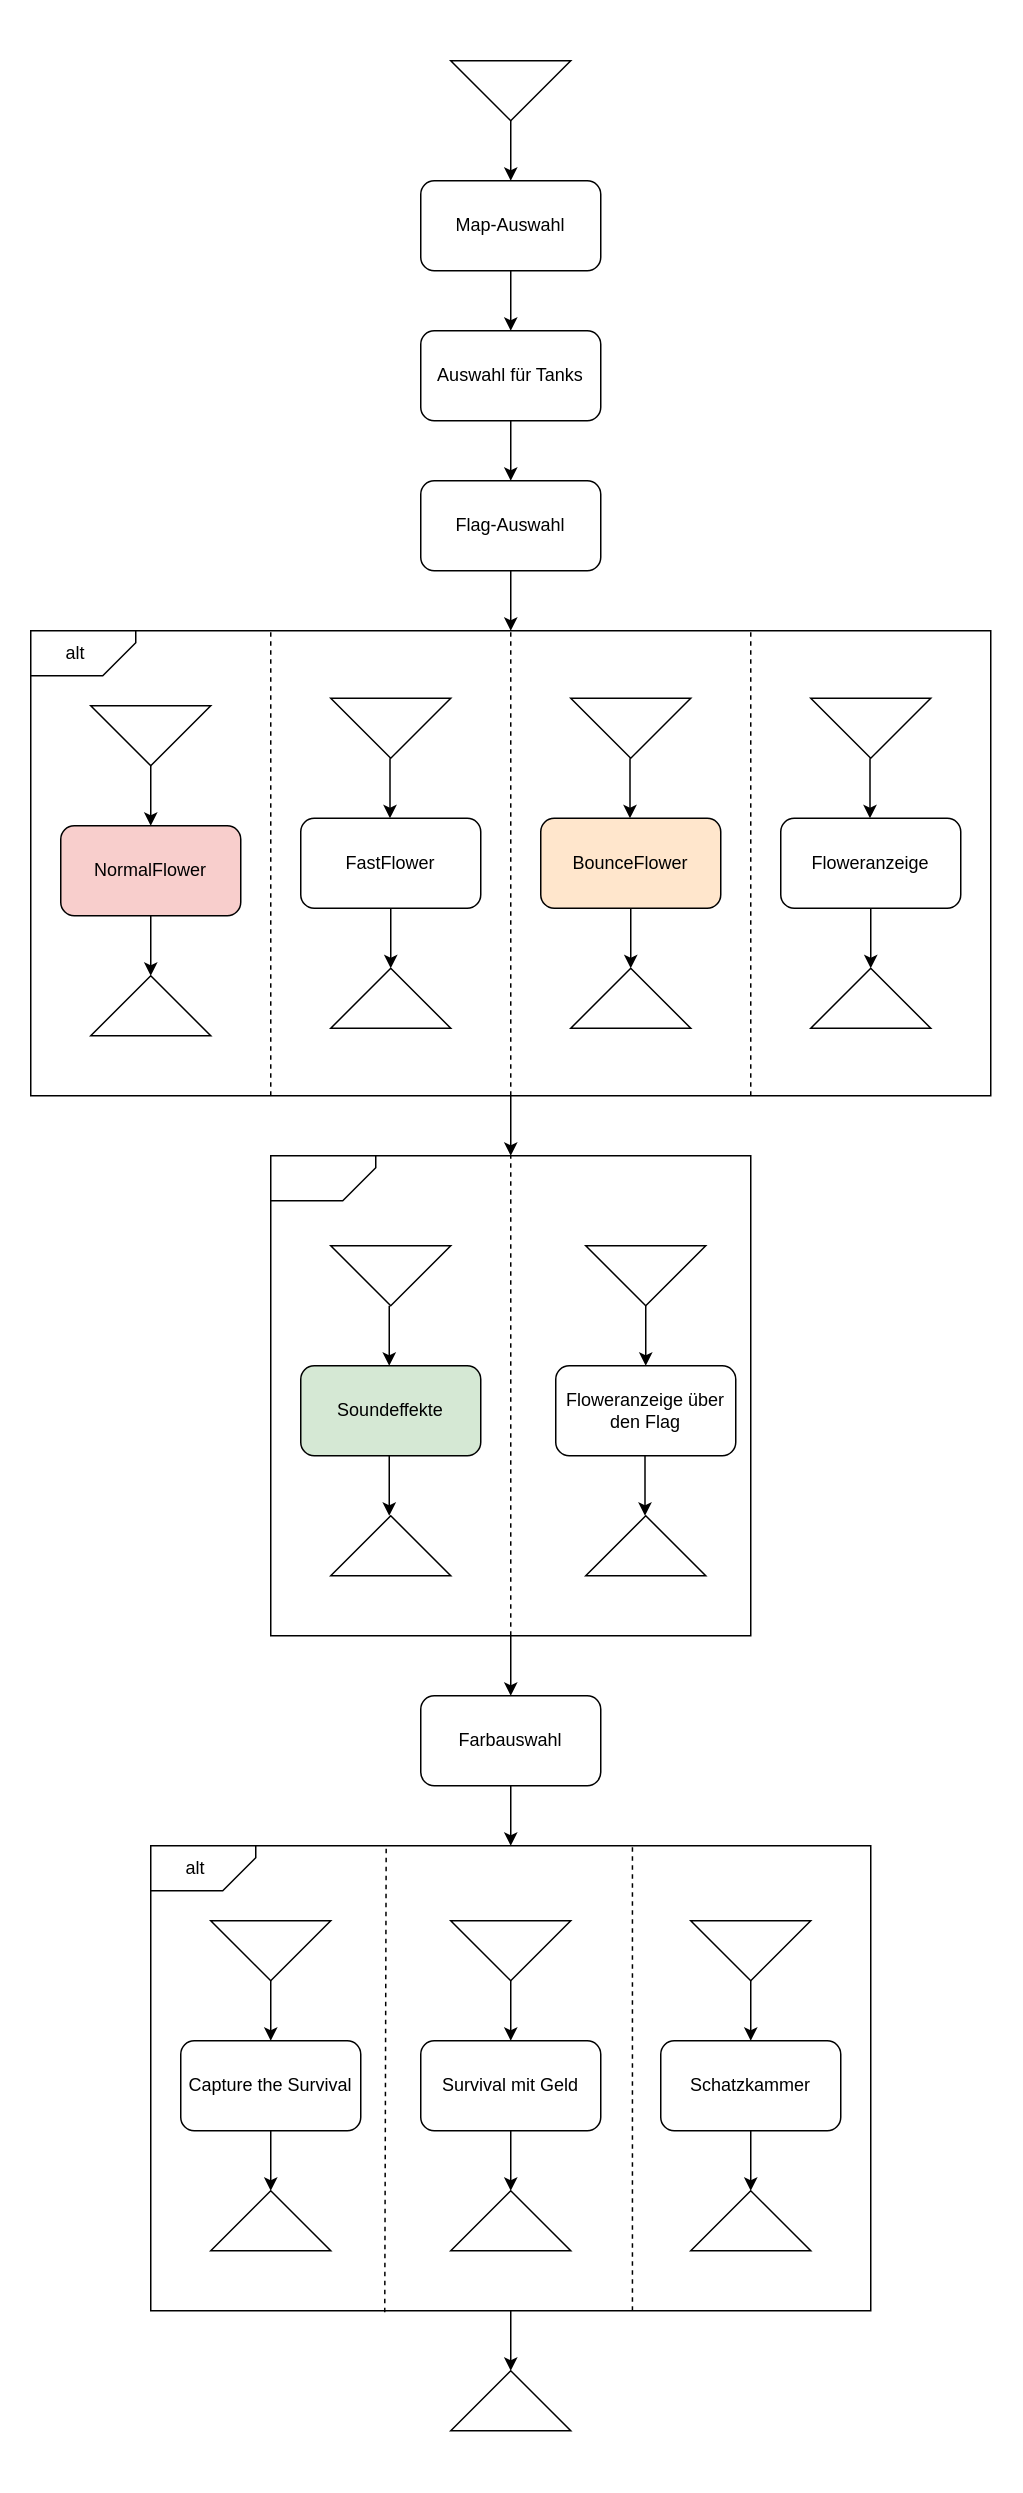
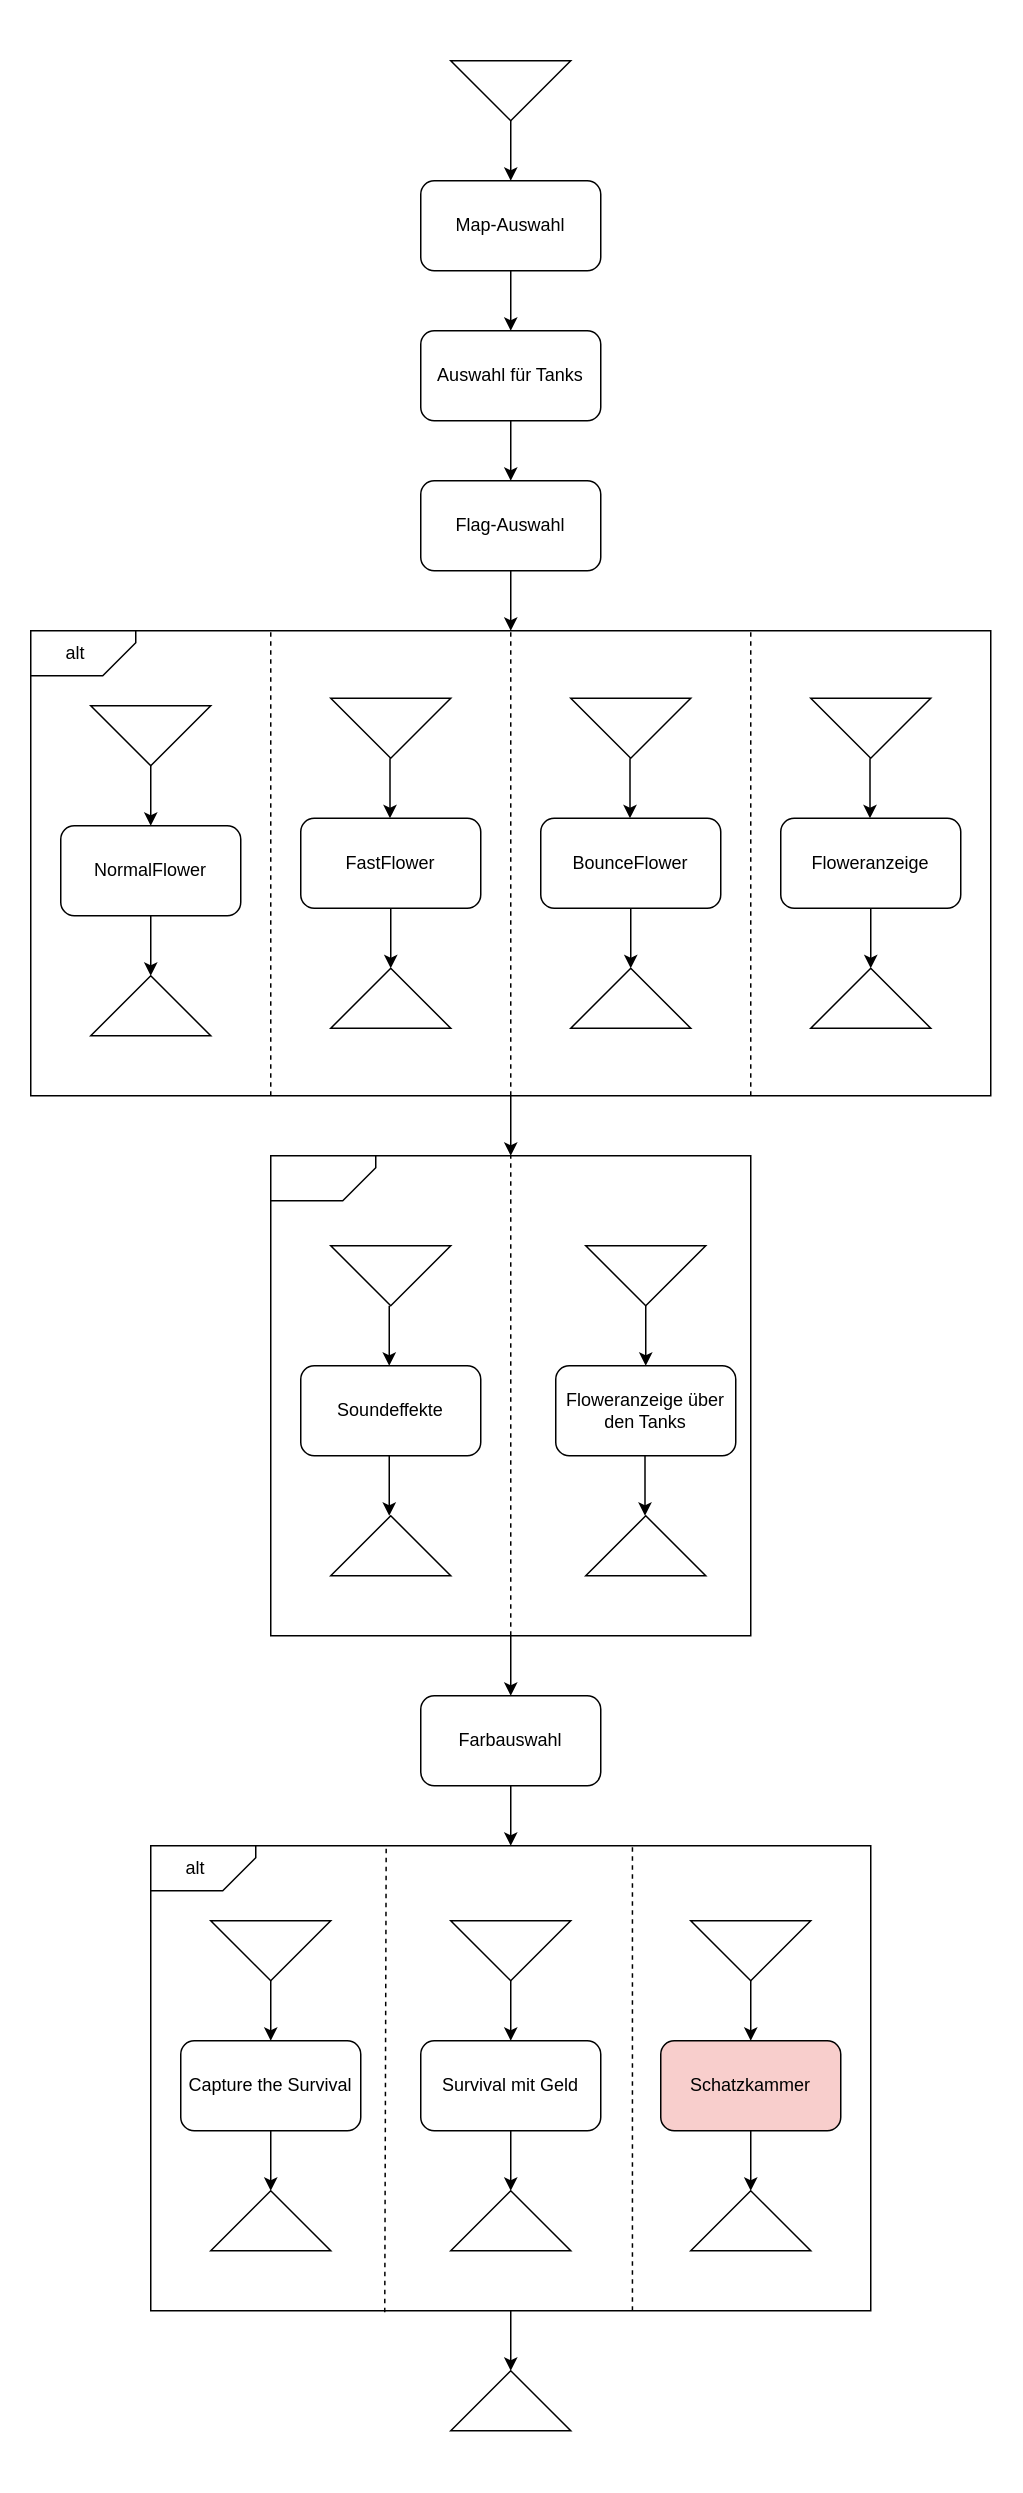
- <mxCell id="32" value="BounceFlower" style="rounded=1;whiteSpace=wrap;html=1;fillColor=#ffe6cc;" vertex="1" parent="1"><mxGeometry x="360" y="545" width="120" height="60" as="geometry" /></mxCell>
+ <mxCell id="32" value="BounceFlower" style="rounded=1;whiteSpace=wrap;html=1;" vertex="1" parent="1"><mxGeometry x="360" y="545" width="120" height="60" as="geometry" /></mxCell>
- <mxCell id="16" value="NormalFlower" style="rounded=1;whiteSpace=wrap;html=1;fillColor=#f8cecc;" vertex="1" parent="1"><mxGeometry x="40" y="550" width="120" height="60" as="geometry" /></mxCell>
+ <mxCell id="16" value="NormalFlower" style="rounded=1;whiteSpace=wrap;html=1;" vertex="1" parent="1"><mxGeometry x="40" y="550" width="120" height="60" as="geometry" /></mxCell>
- <mxCell id="38" value="Soundeffekte" style="rounded=1;whiteSpace=wrap;html=1;fillColor=#d5e8d4;" vertex="1" parent="1"><mxGeometry x="200" y="910" width="120" height="60" as="geometry" /></mxCell>
+ <mxCell id="38" value="Soundeffekte" style="rounded=1;whiteSpace=wrap;html=1;" vertex="1" parent="1"><mxGeometry x="200" y="910" width="120" height="60" as="geometry" /></mxCell>
- <mxCell id="36" value="Floweranzeige über den Flag" style="rounded=1;whiteSpace=wrap;html=1;" vertex="1" parent="1"><mxGeometry x="370" y="910" width="120" height="60" as="geometry" /></mxCell>
+ <mxCell id="36" value="Floweranzeige über den Tanks" style="rounded=1;whiteSpace=wrap;html=1;" vertex="1" parent="1"><mxGeometry x="370" y="910" width="120" height="60" as="geometry" /></mxCell>
- <mxCell id="66" value="Schatzkammer" style="rounded=1;whiteSpace=wrap;html=1;" vertex="1" parent="1"><mxGeometry x="440" y="1360" width="120" height="60" as="geometry" /></mxCell>
+ <mxCell id="66" value="Schatzkammer" style="rounded=1;whiteSpace=wrap;html=1;fillColor=#f8cecc;" vertex="1" parent="1"><mxGeometry x="440" y="1360" width="120" height="60" as="geometry" /></mxCell>
